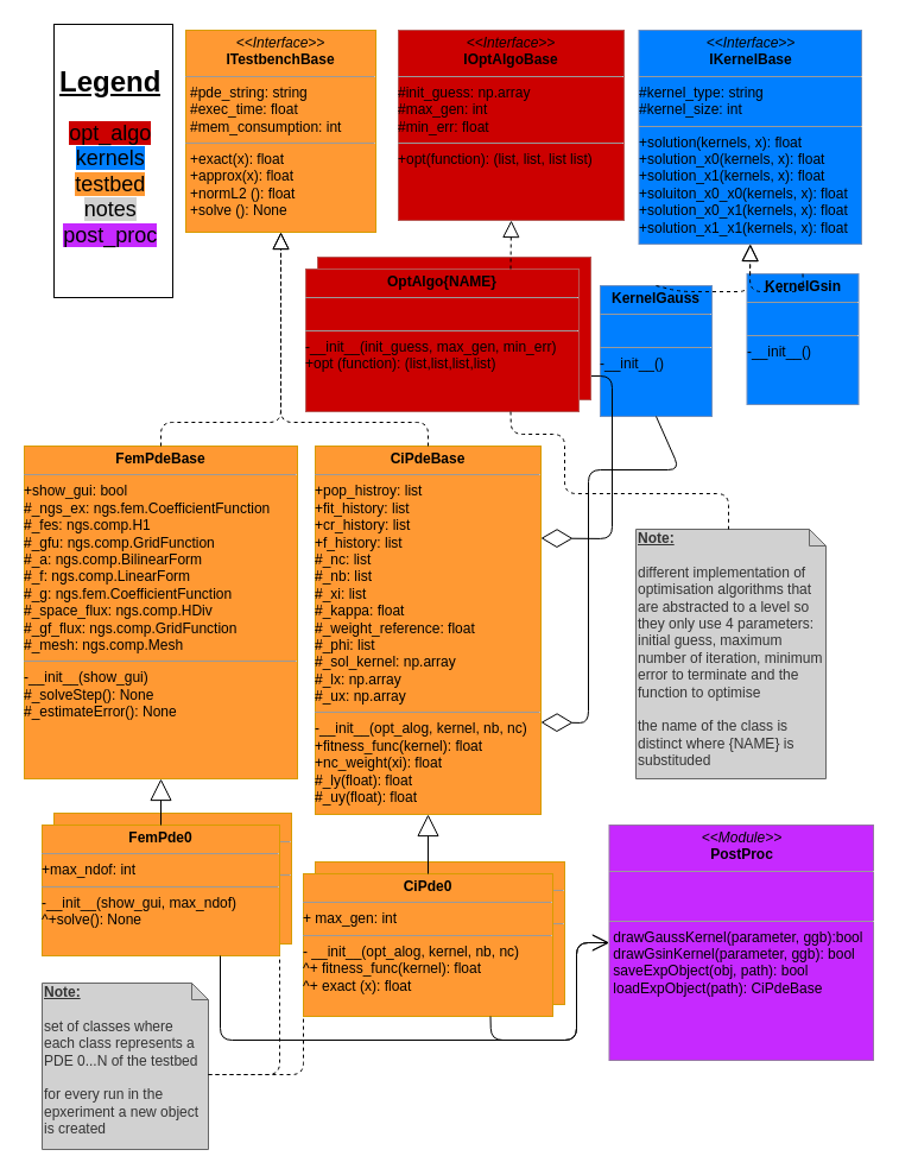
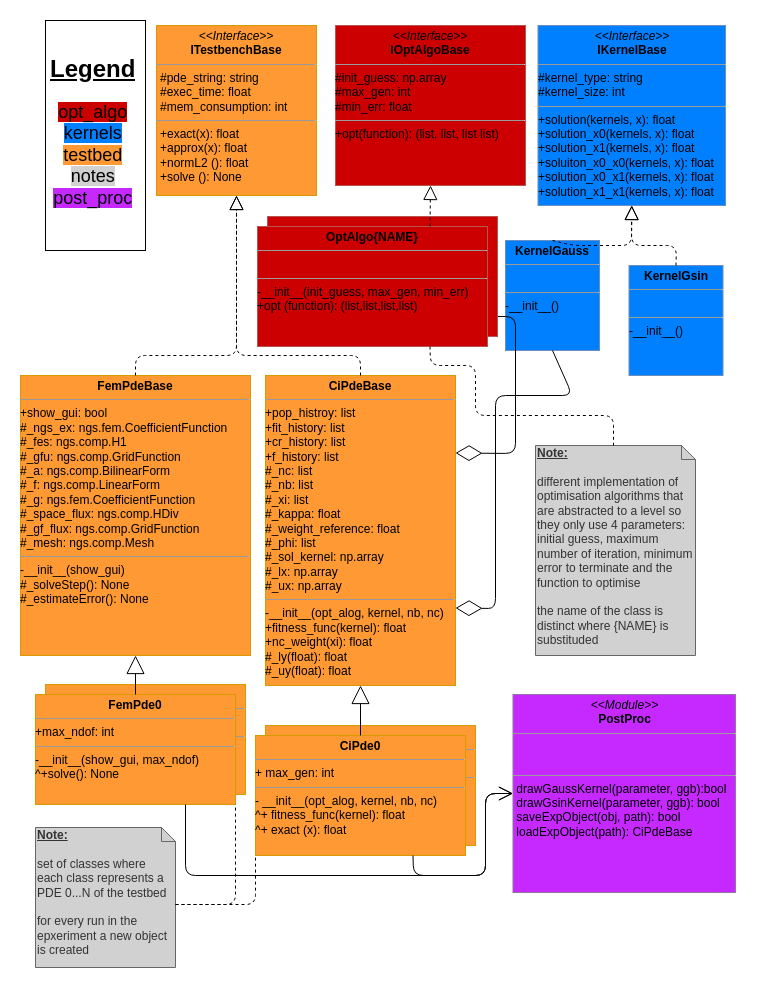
- <mxCell id="31" value="&lt;p style=&quot;margin: 0px ; margin-top: 4px ; text-align: center&quot;&gt;&lt;b&gt;KernelGsin&lt;/b&gt;&lt;br&gt;&lt;/p&gt;&lt;hr size=&quot;1&quot;&gt;&lt;div&gt;&lt;br&gt;&lt;/div&gt;&lt;hr size=&quot;1&quot;&gt;-__init__()" style="verticalAlign=top;align=left;overflow=fill;fontSize=12;fontFamily=Helvetica;html=1;fillColor=#007FFF;strokeColor=#6c8ebf;" parent="1" vertex="1"><mxGeometry x="628.5" y="230" width="94" height="110" as="geometry" /></mxCell>
+ <mxCell id="31" value="&lt;p style=&quot;margin: 0px ; margin-top: 4px ; text-align: center&quot;&gt;&lt;b&gt;KernelGsin&lt;/b&gt;&lt;br&gt;&lt;/p&gt;&lt;hr size=&quot;1&quot;&gt;&lt;div&gt;&lt;br&gt;&lt;/div&gt;&lt;hr size=&quot;1&quot;&gt;-__init__()" style="verticalAlign=top;align=left;overflow=fill;fontSize=12;fontFamily=Helvetica;html=1;fillColor=#007FFF;strokeColor=#6c8ebf;" parent="1" vertex="1"><mxGeometry x="628.5" y="265" width="94" height="110" as="geometry" /></mxCell>
